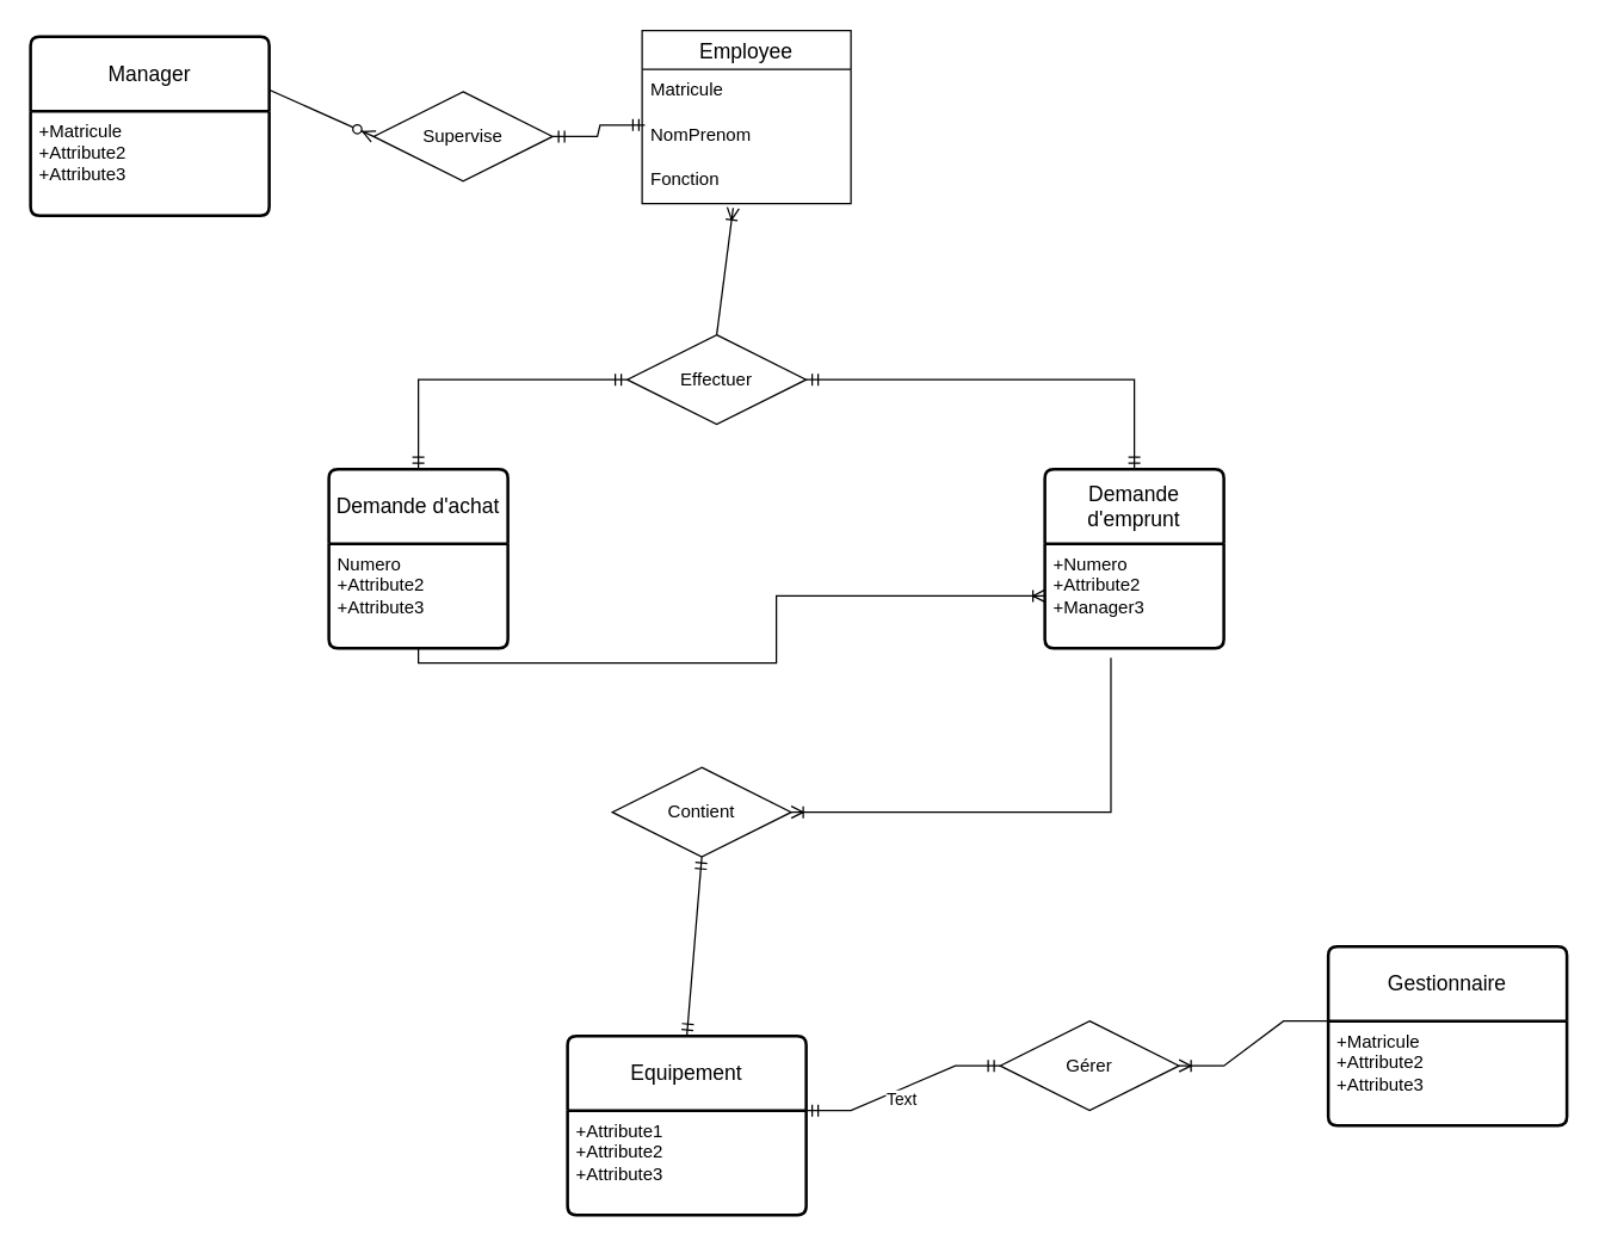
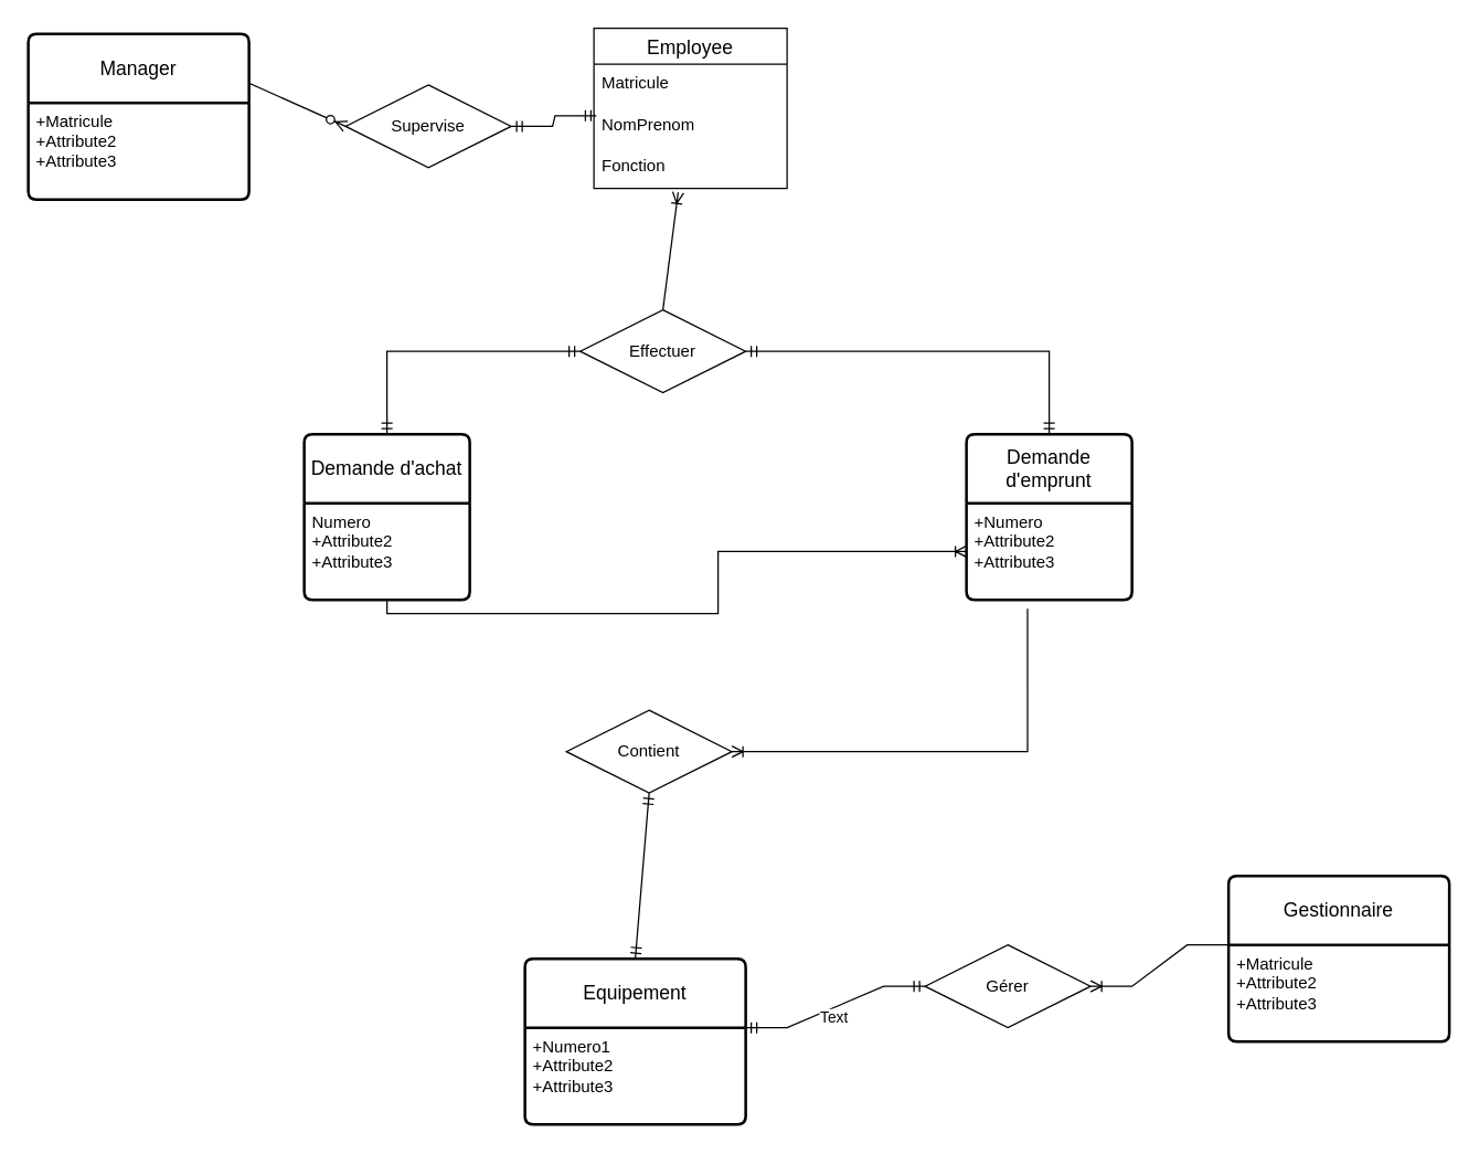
- <mxCell id="11" value="+Numero&lt;br&gt;+Attribute2&lt;br&gt;+Manager3" style="align=left;strokeColor=none;fillColor=none;spacingLeft=4;fontSize=12;verticalAlign=top;resizable=0;rotatable=0;part=1;html=1;" vertex="1" parent="10"><mxGeometry y="50" width="120" height="70" as="geometry" /></mxCell>
+ <mxCell id="11" value="+Numero&lt;br&gt;+Attribute2&lt;br&gt;+Attribute3" style="align=left;strokeColor=none;fillColor=none;spacingLeft=4;fontSize=12;verticalAlign=top;resizable=0;rotatable=0;part=1;html=1;" vertex="1" parent="10"><mxGeometry y="50" width="120" height="70" as="geometry" /></mxCell>
- <mxCell id="28" value="+Attribute1&#10;+Attribute2&#10;+Attribute3" style="align=left;strokeColor=none;fillColor=none;spacingLeft=4;fontSize=12;verticalAlign=top;resizable=0;rotatable=0;part=1;html=1;" vertex="1" parent="27"><mxGeometry y="50" width="160" height="70" as="geometry" /></mxCell>
+ <mxCell id="28" value="+Numero1&#10;+Attribute2&#10;+Attribute3" style="align=left;strokeColor=none;fillColor=none;spacingLeft=4;fontSize=12;verticalAlign=top;resizable=0;rotatable=0;part=1;html=1;" vertex="1" parent="27"><mxGeometry y="50" width="160" height="70" as="geometry" /></mxCell>
